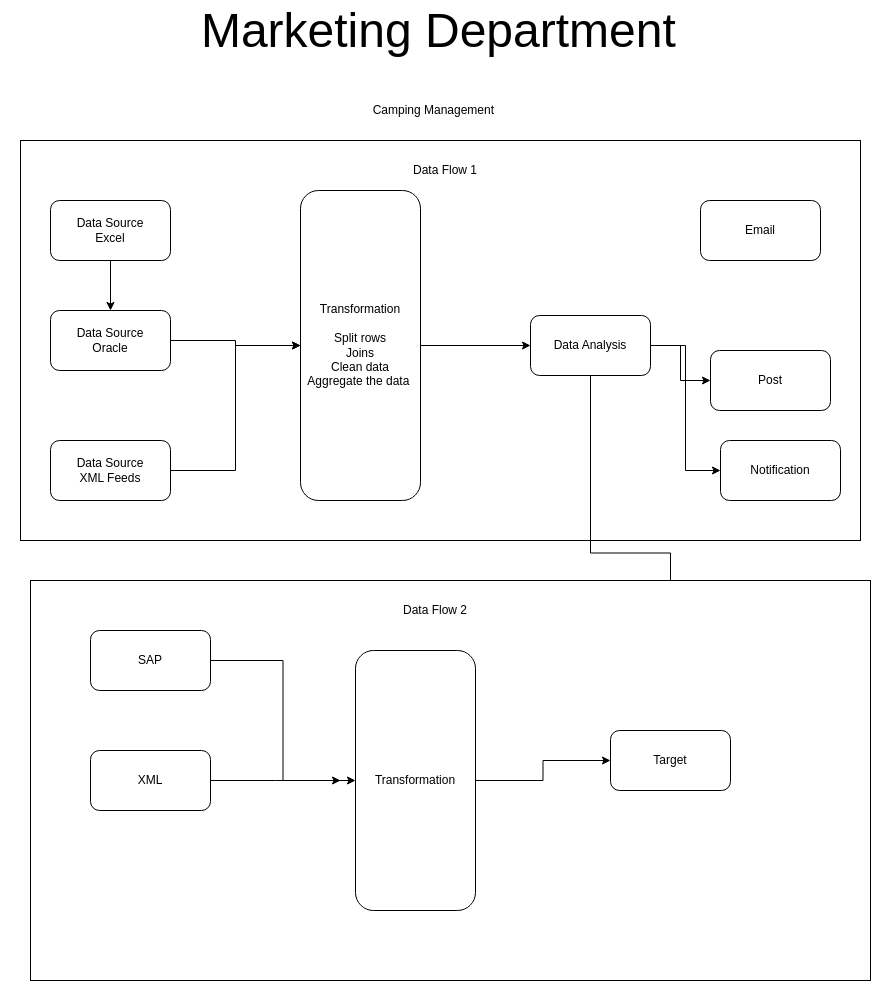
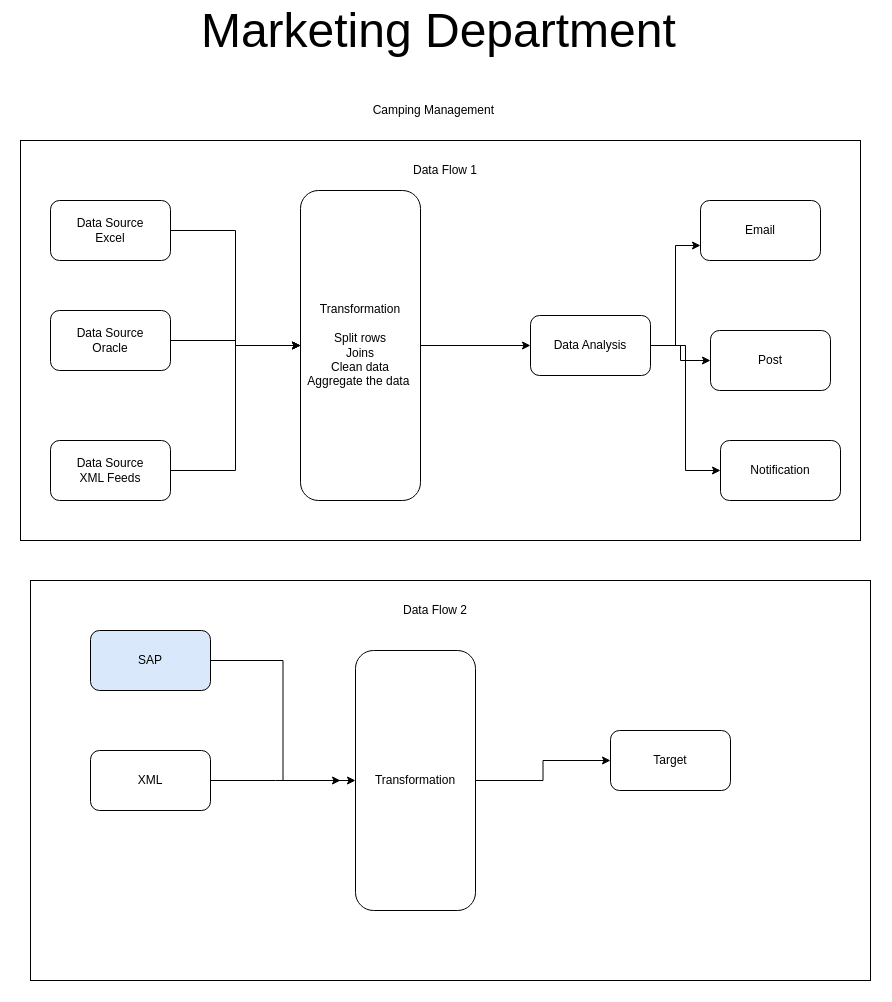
- <mxCell id="5" style="edgeStyle=orthogonalEdgeStyle;rounded=0;orthogonalLoop=1;jettySize=auto;html=1;" edge="1" parent="1" source="6" target="8"><mxGeometry relative="1" as="geometry" /></mxCell>
+ <mxCell id="5" style="edgeStyle=orthogonalEdgeStyle;rounded=0;orthogonalLoop=1;jettySize=auto;html=1;" edge="1" parent="1" source="6" target="13"><mxGeometry relative="1" as="geometry" /></mxCell>
- <mxCell id="19" value="Post" style="rounded=1;whiteSpace=wrap;html=1;" vertex="1" parent="1"><mxGeometry x="710" y="350" width="120" height="60" as="geometry" /></mxCell>
+ <mxCell id="19" value="Post" style="rounded=1;whiteSpace=wrap;html=1;" vertex="1" parent="1"><mxGeometry x="710" y="330" width="120" height="60" as="geometry" /></mxCell>
- <mxCell id="14" style="edgeStyle=orthogonalEdgeStyle;rounded=0;orthogonalLoop=1;jettySize=auto;html=1;" edge="1" parent="1" source="17" target="29"><mxGeometry relative="1" as="geometry" /></mxCell>
+ <mxCell id="14" style="edgeStyle=orthogonalEdgeStyle;rounded=0;orthogonalLoop=1;jettySize=auto;html=1;entryX=0;entryY=0.75;entryDx=0;entryDy=0;" edge="1" parent="1" source="17" target="18"><mxGeometry relative="1" as="geometry" /></mxCell>
- <mxCell id="26" value="SAP" style="rounded=1;whiteSpace=wrap;html=1;" vertex="1" parent="1"><mxGeometry x="90" y="630" width="120" height="60" as="geometry" /></mxCell>
+ <mxCell id="26" value="SAP" style="rounded=1;whiteSpace=wrap;html=1;fillColor=#dae8fc;" vertex="1" parent="1"><mxGeometry x="90" y="630" width="120" height="60" as="geometry" /></mxCell>
